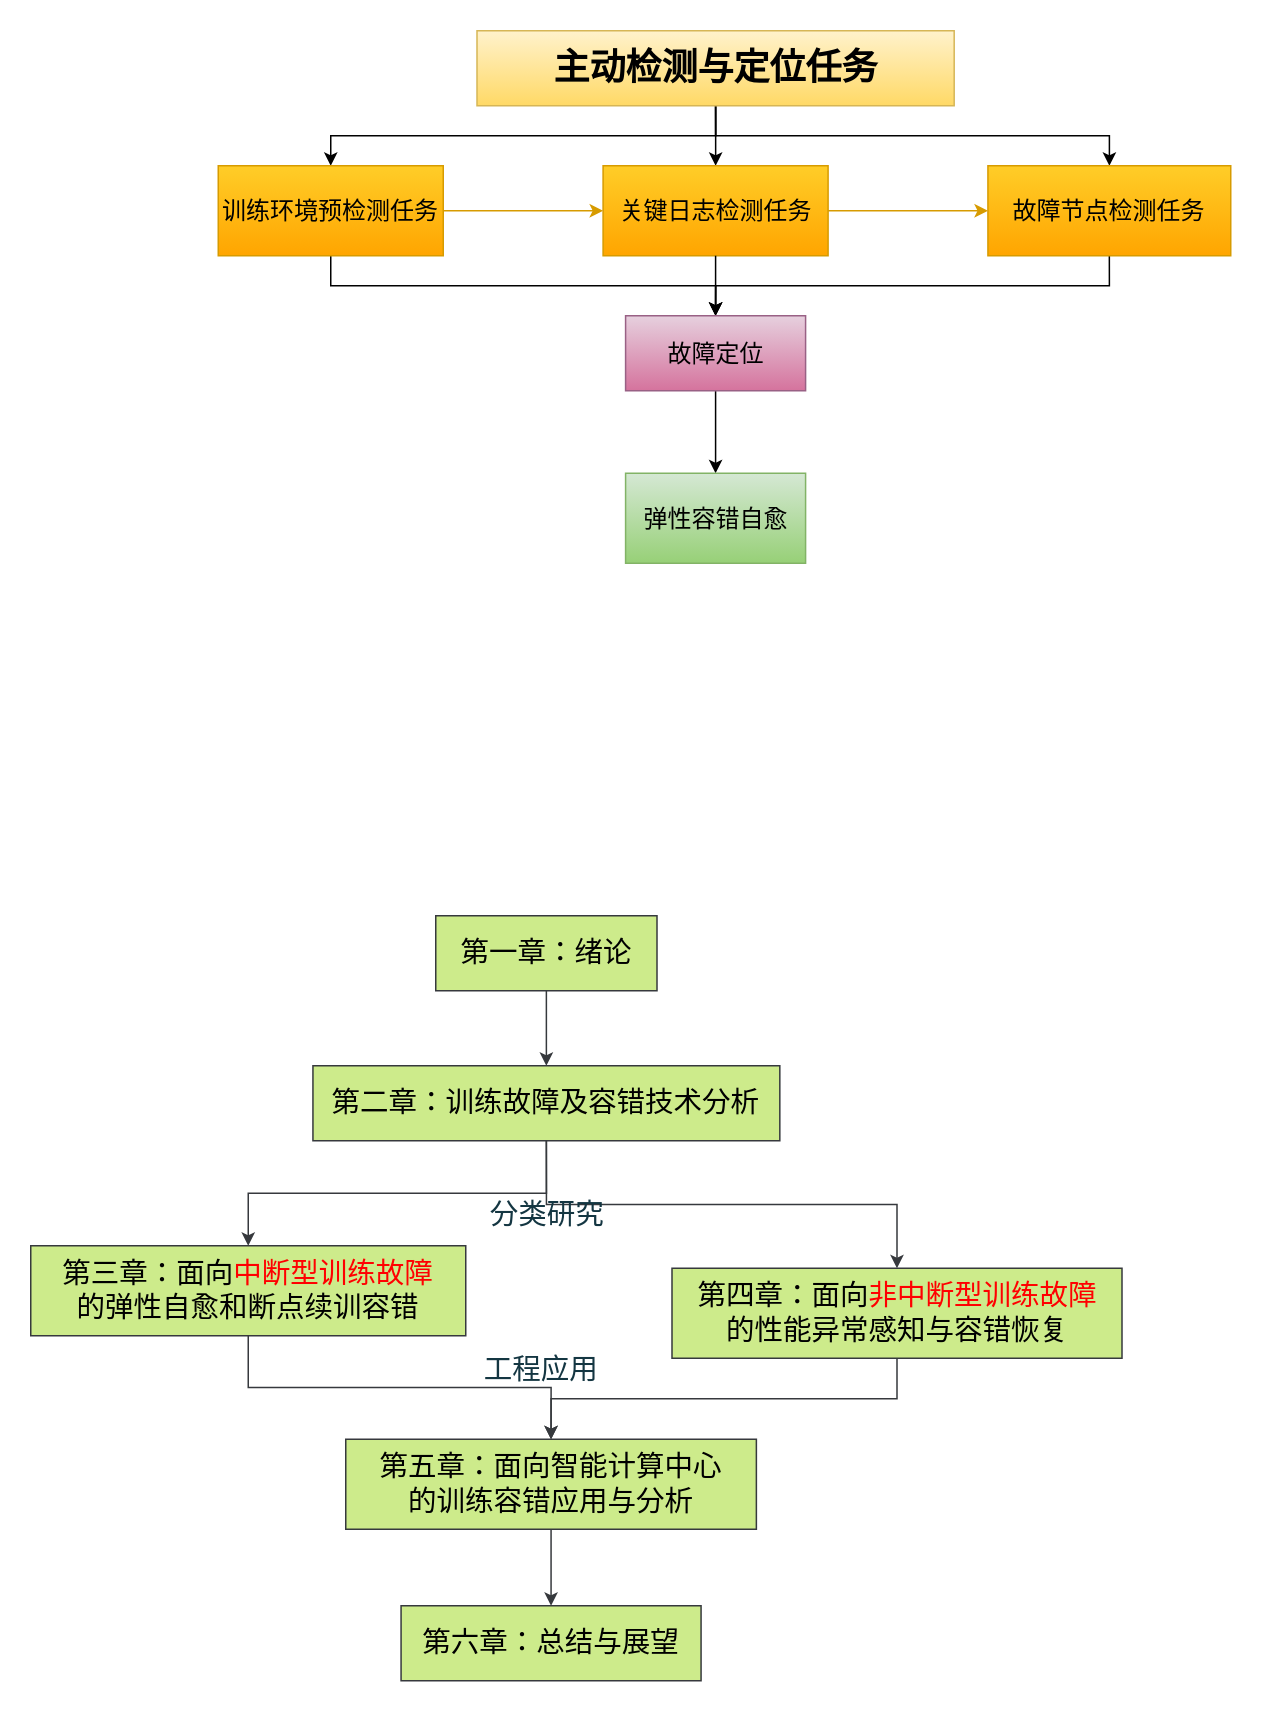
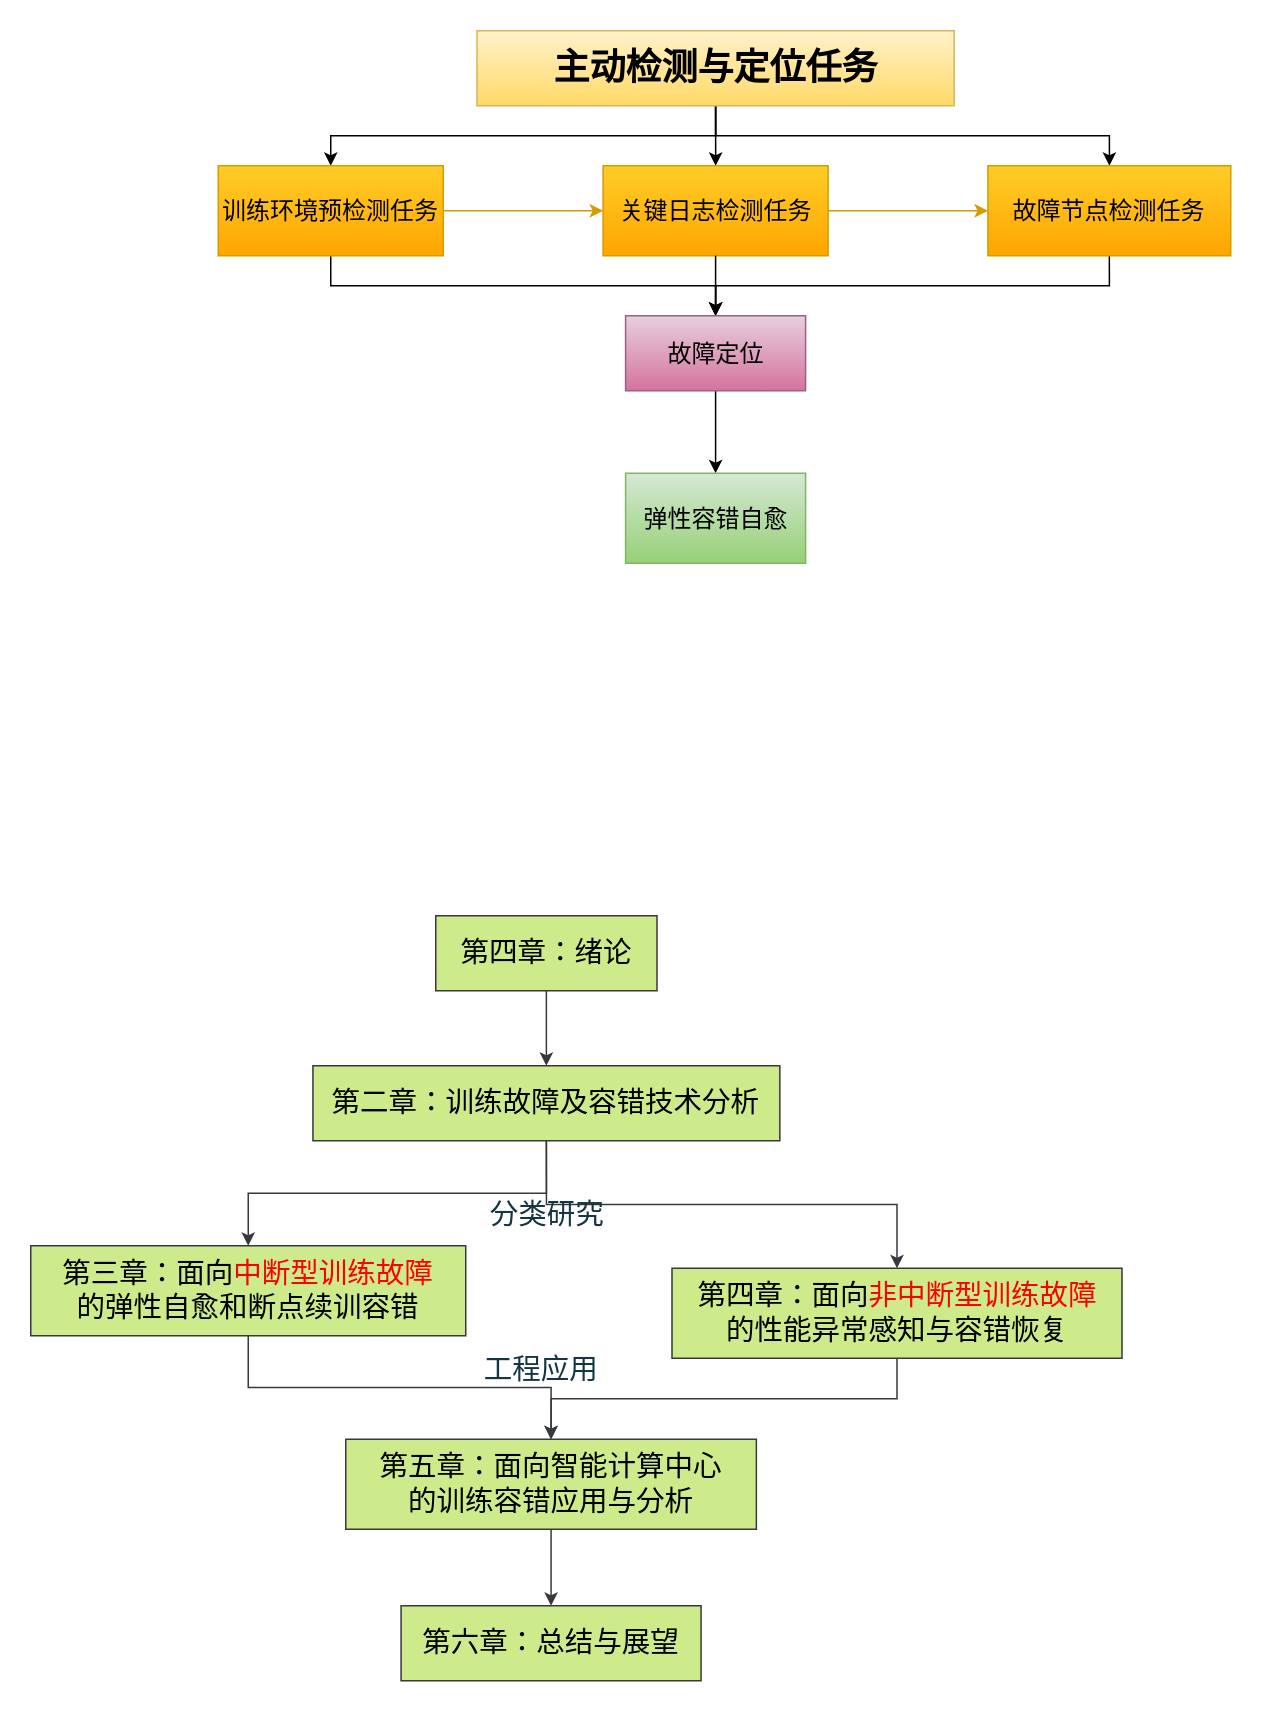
- <mxCell id="3" value="第一章：绪论" style="rounded=0;whiteSpace=wrap;html=1;fontSize=19;labelBackgroundColor=none;fillColor=#cdeb8b;strokeColor=#36393d;fontFamily=Georgia;textShadow=0;labelBorderColor=none;" parent="1" vertex="1"><mxGeometry x="290" y="610" width="147.5" height="50" as="geometry" /></mxCell>
+ <mxCell id="3" value="第四章：绪论" style="rounded=0;whiteSpace=wrap;html=1;fontSize=19;labelBackgroundColor=none;fillColor=#cdeb8b;strokeColor=#36393d;fontFamily=Georgia;textShadow=0;labelBorderColor=none;" parent="1" vertex="1"><mxGeometry x="290" y="610" width="147.5" height="50" as="geometry" /></mxCell>
